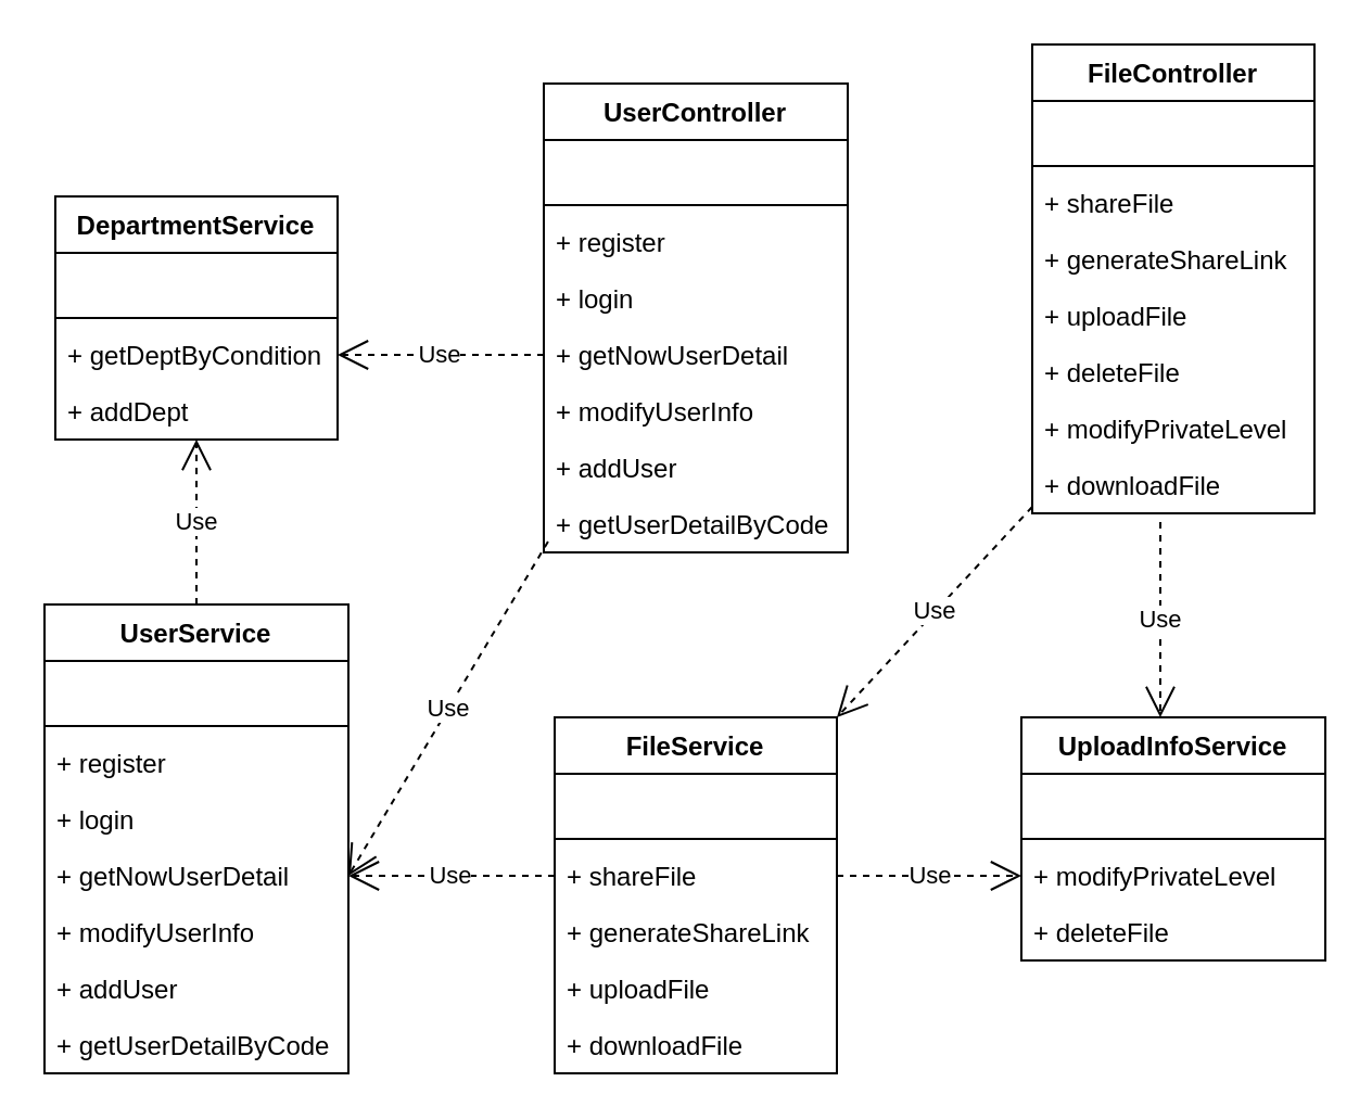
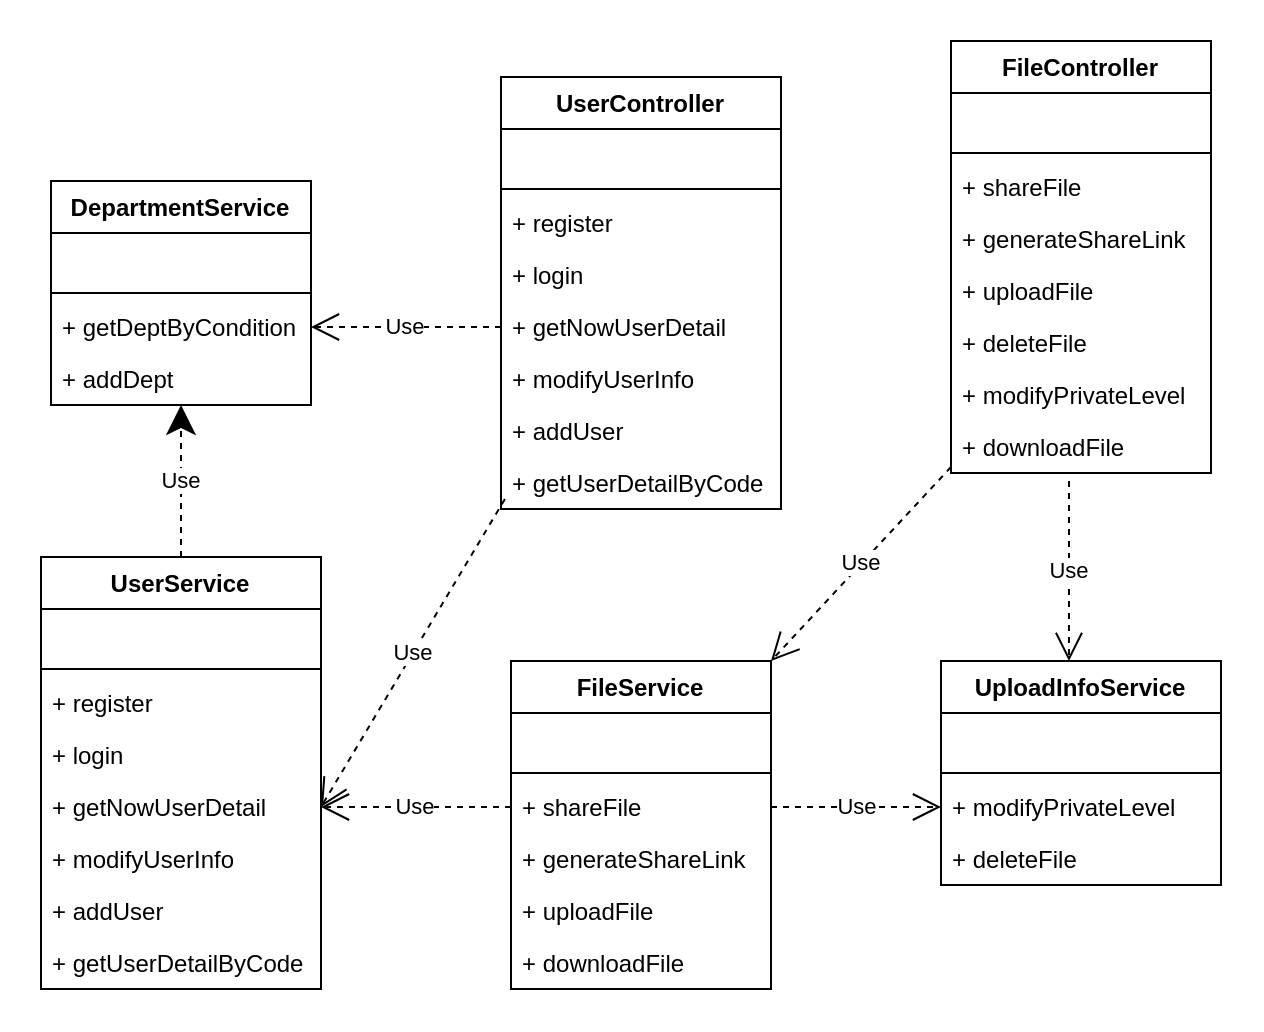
- <mxCell id="28" value="Use" style="endArrow=open;endSize=12;dashed=1;html=1;rounded=0;exitX=0.5;exitY=0;exitDx=0;exitDy=0;entryX=0.5;entryY=1;entryDx=0;entryDy=0;entryPerimeter=0;" parent="1" source="14" target="27" edge="1"><mxGeometry width="160" relative="1" as="geometry"><mxPoint x="100" y="550" as="sourcePoint" /><mxPoint x="100" y="210" as="targetPoint" /></mxGeometry></mxCell>
+ <mxCell id="28" value="Use" style="endArrow=classic;endSize=12;dashed=1;html=1;rounded=0;exitX=0.5;exitY=0;exitDx=0;exitDy=0;entryX=0.5;entryY=1;entryDx=0;entryDy=0;entryPerimeter=0;" parent="1" source="14" target="27" edge="1"><mxGeometry width="160" relative="1" as="geometry"><mxPoint x="100" y="550" as="sourcePoint" /><mxPoint x="100" y="210" as="targetPoint" /></mxGeometry></mxCell>
